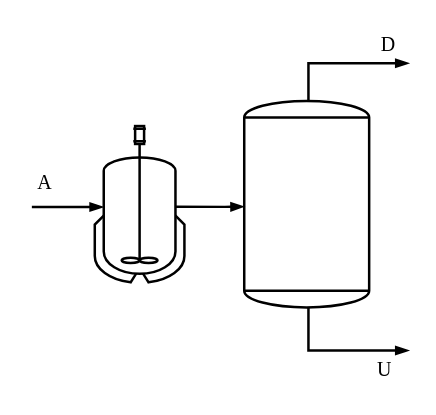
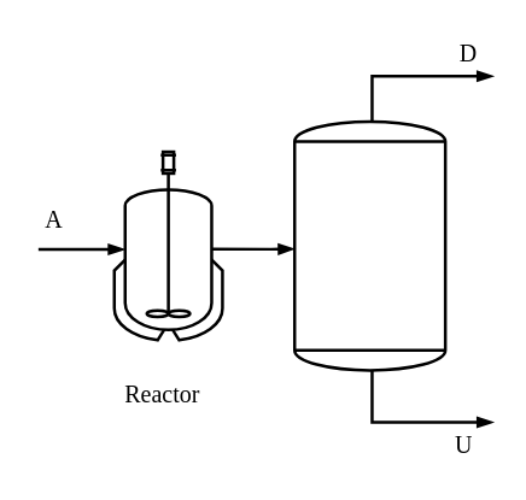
+ <mxCell id="8" value="Reactor" style="text;html=1;align=center;verticalAlign=middle;resizable=0;points=[];autosize=1;strokeColor=none;fillColor=none;fontFamily=IBM Plex sans;fontSize=16;" vertex="1" parent="1"><mxGeometry x="67.19" y="245.5" width="80" height="30" as="geometry" /></mxCell>
